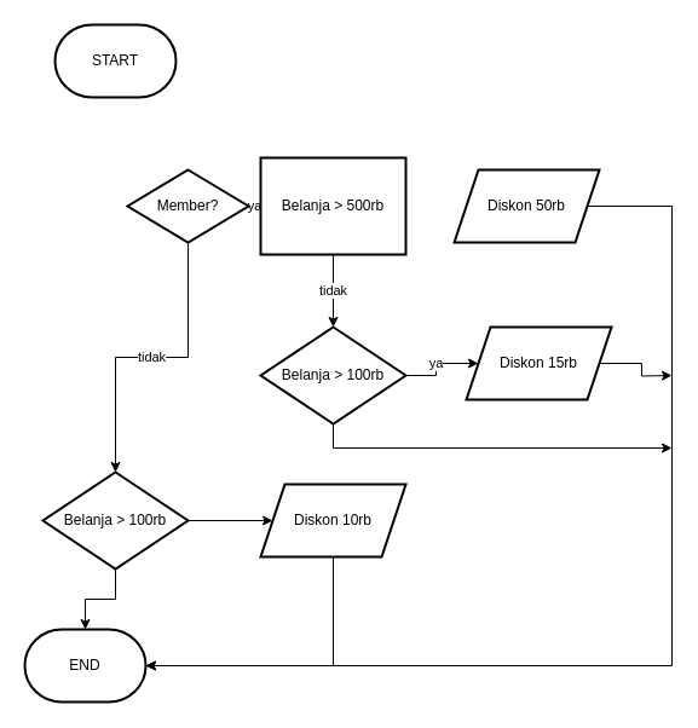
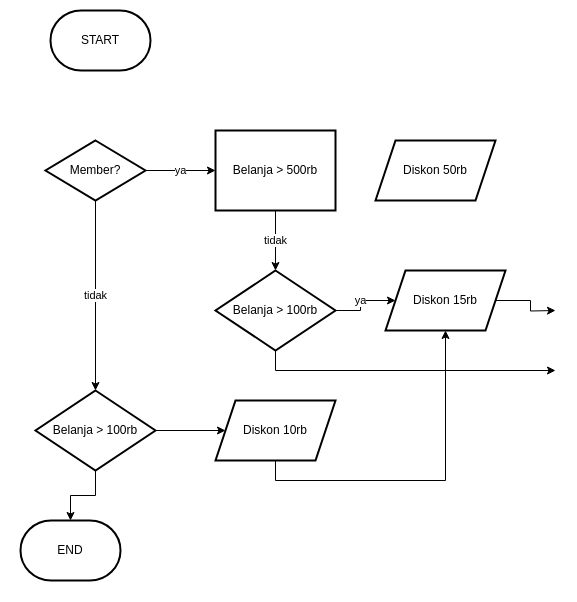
- <mxCell id="2" value="START" style="strokeWidth=2;html=1;shape=mxgraph.flowchart.terminator;whiteSpace=wrap;" parent="1" vertex="1"><mxGeometry x="45" y="20" width="100" height="60" as="geometry" /></mxCell>
+ <mxCell id="2" value="START" style="strokeWidth=2;html=1;shape=mxgraph.flowchart.terminator;whiteSpace=wrap;" parent="1" vertex="1"><mxGeometry x="50" y="10" width="100" height="60" as="geometry" /></mxCell>
- <mxCell id="5" value="Member?" style="rhombus;whiteSpace=wrap;html=1;strokeWidth=2;" parent="1" vertex="1"><mxGeometry x="105" y="140" width="100" height="60" as="geometry" /></mxCell>
+ <mxCell id="5" value="Member?" style="rhombus;whiteSpace=wrap;html=1;strokeWidth=2;" parent="1" vertex="1"><mxGeometry x="45" y="140" width="100" height="60" as="geometry" /></mxCell>
- <mxCell id="8" style="edgeStyle=orthogonalEdgeStyle;rounded=0;orthogonalLoop=1;jettySize=auto;html=1;exitX=1;exitY=0.5;exitDx=0;exitDy=0;entryX=1;entryY=0.5;entryDx=0;entryDy=0;entryPerimeter=0;" parent="1" source="9" edge="1" target="19"><mxGeometry relative="1" as="geometry"><mxPoint x="145" y="570" as="targetPoint" /><Array as="points"><mxPoint x="555" y="170" /><mxPoint x="555" y="550" /></Array></mxGeometry></mxCell>
- <mxCell id="20" style="edgeStyle=orthogonalEdgeStyle;rounded=0;orthogonalLoop=1;jettySize=auto;html=1;exitX=0.5;exitY=1;exitDx=0;exitDy=0;entryX=1;entryY=0.5;entryDx=0;entryDy=0;entryPerimeter=0;" parent="1" source="18" target="19" edge="1"><mxGeometry relative="1" as="geometry" /></mxCell>
+ <mxCell id="20" style="edgeStyle=orthogonalEdgeStyle;rounded=0;orthogonalLoop=1;jettySize=auto;html=1;exitX=0.5;exitY=1;exitDx=0;exitDy=0;" parent="1" source="18" target="17" edge="1"><mxGeometry relative="1" as="geometry" /></mxCell>
